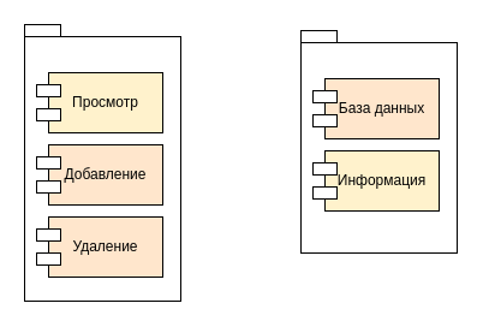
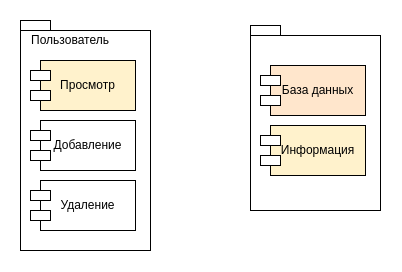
+ <mxCell id="4" value="Пользователь" style="text;html=1;strokeColor=none;fillColor=none;align=center;verticalAlign=middle;whiteSpace=wrap;rounded=0;" vertex="1" parent="1"><mxGeometry x="50" y="30" width="40" height="20" as="geometry" /></mxCell>
- <mxCell id="8" value="Добавление" style="rounded=0;whiteSpace=wrap;html=1;fillColor=#ffe6cc;" vertex="1" parent="1"><mxGeometry x="40" y="120" width="95" height="50" as="geometry" /></mxCell>
+ <mxCell id="8" value="Добавление" style="rounded=0;whiteSpace=wrap;html=1;" vertex="1" parent="1"><mxGeometry x="40" y="120" width="95" height="50" as="geometry" /></mxCell>
- <mxCell id="11" value="Удаление" style="rounded=0;whiteSpace=wrap;html=1;fillColor=#ffe6cc;" vertex="1" parent="1"><mxGeometry x="40" y="180" width="95" height="50" as="geometry" /></mxCell>
+ <mxCell id="11" value="Удаление" style="rounded=0;whiteSpace=wrap;html=1;" vertex="1" parent="1"><mxGeometry x="40" y="180" width="95" height="50" as="geometry" /></mxCell>
